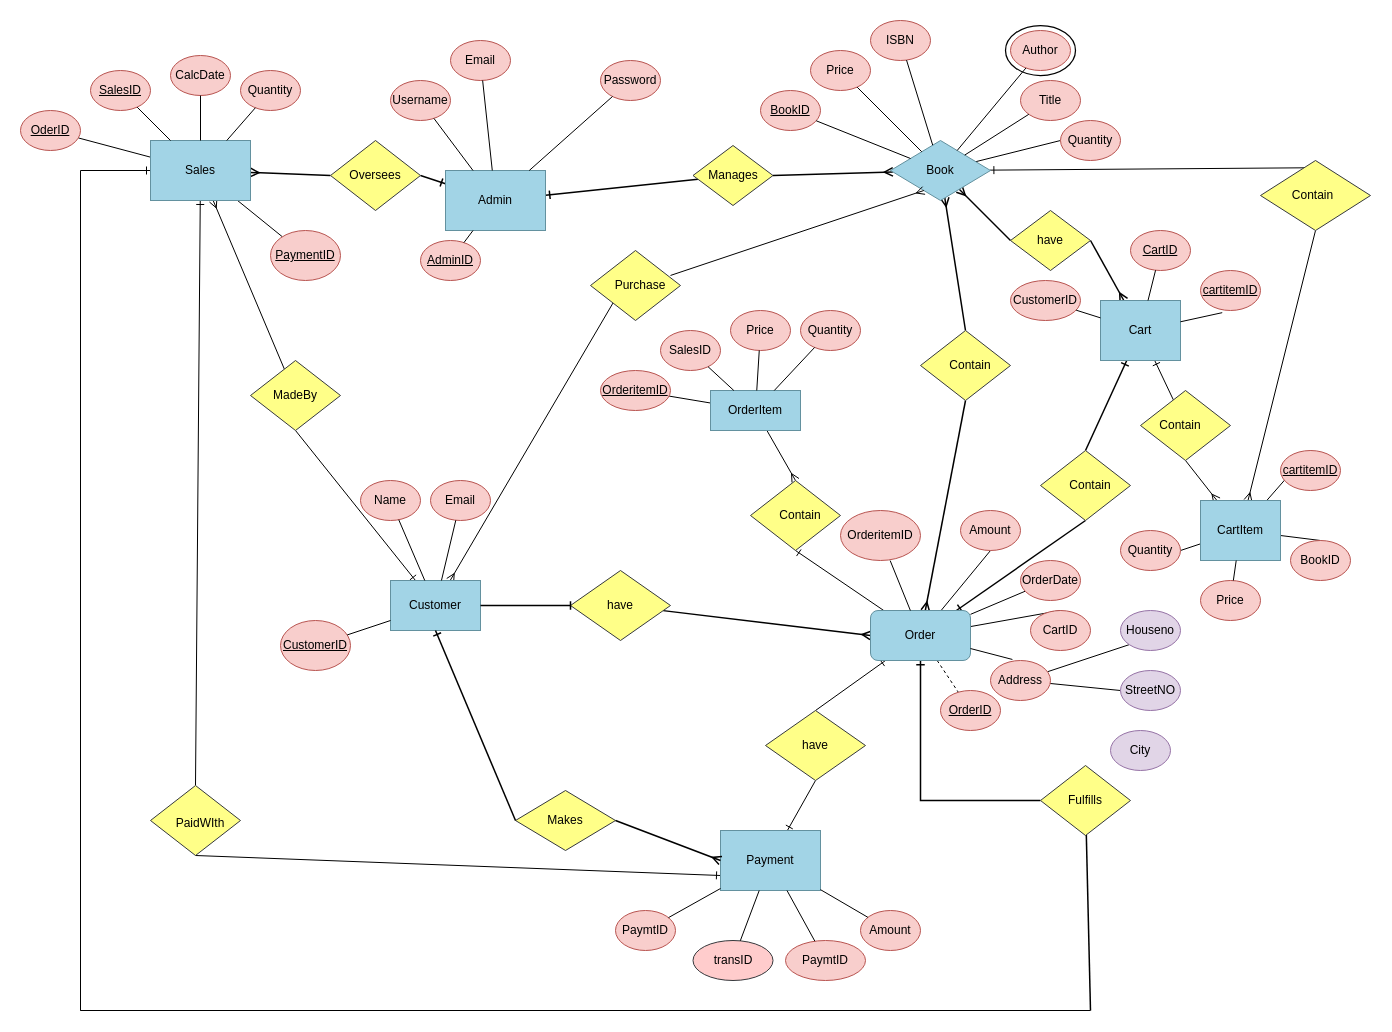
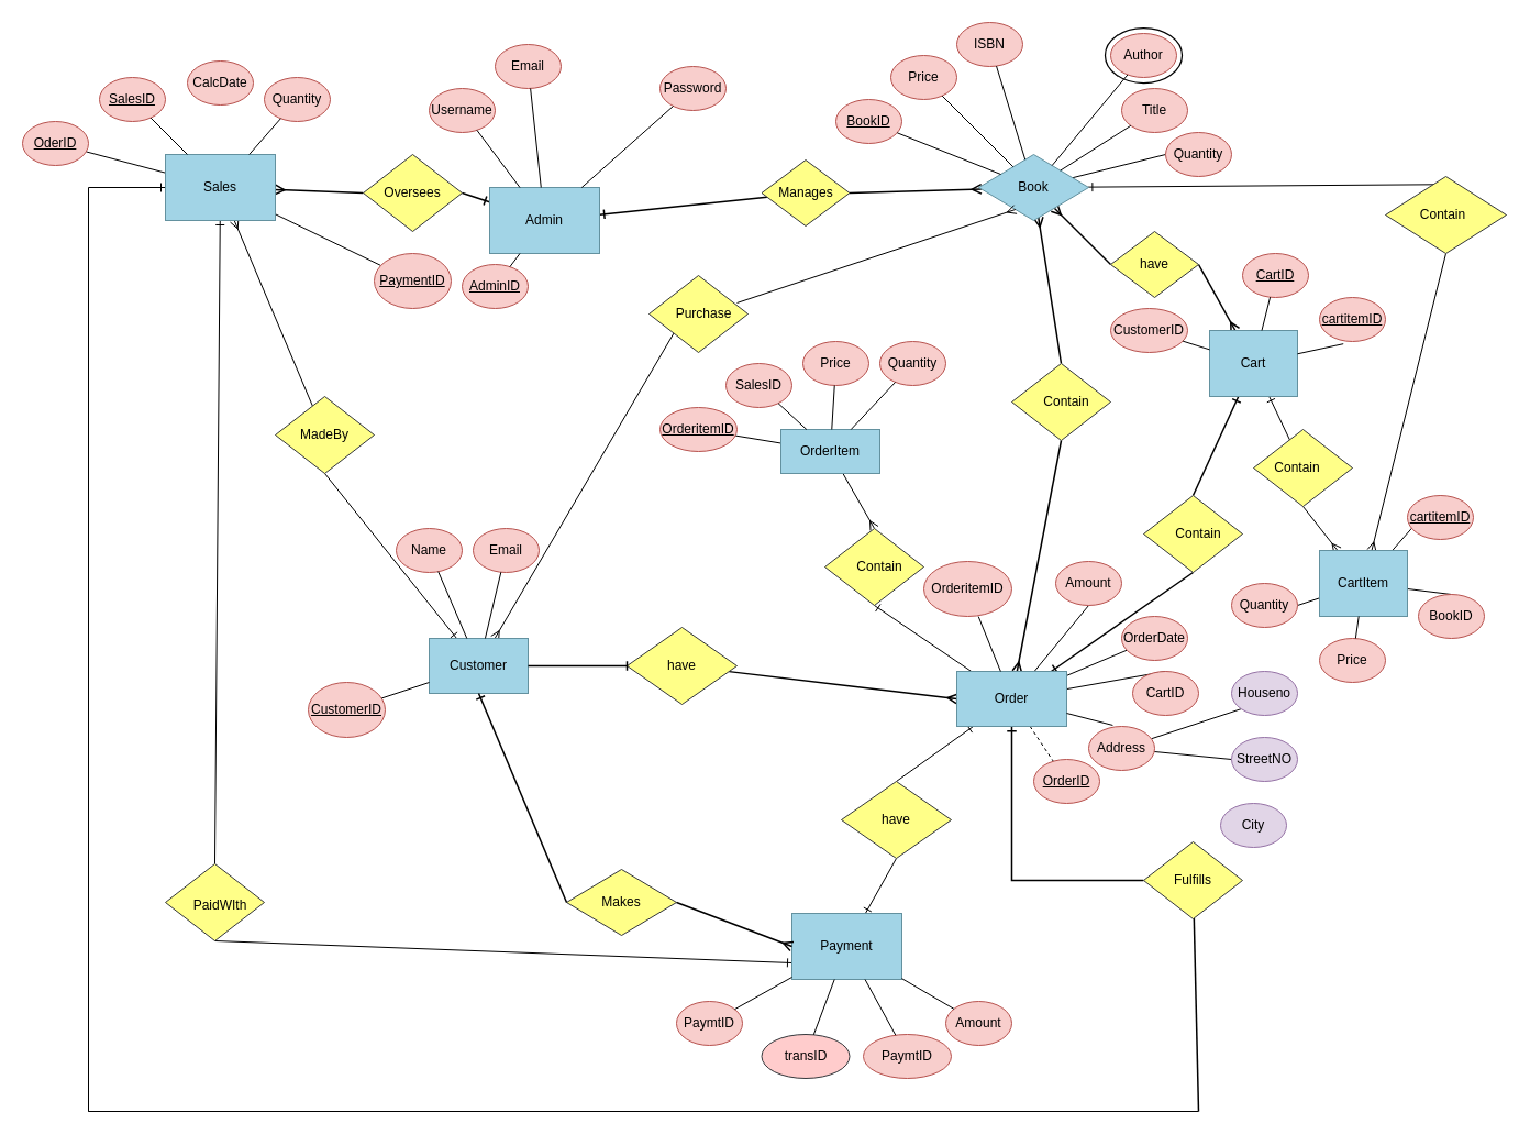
- <mxCell id="95" style="endArrow=none;endFill=0;" parent="1" source="89" target="94" edge="1"><mxGeometry relative="1" as="geometry" /></mxCell>
- <mxCell id="119" value="&lt;u&gt;PaymentID&lt;/u&gt;" style="ellipse;whiteSpace=wrap;html=1;fillColor=#f8cecc;strokeColor=#b85450;" parent="1" vertex="1"><mxGeometry x="270" y="230" width="70" height="50" as="geometry" /></mxCell>
+ <mxCell id="119" value="&lt;u&gt;PaymentID&lt;/u&gt;" style="ellipse;whiteSpace=wrap;html=1;fillColor=#f8cecc;strokeColor=#b85450;" parent="1" vertex="1"><mxGeometry x="340" y="230" width="70" height="50" as="geometry" /></mxCell>
- <mxCell id="76" value="Order" style="whiteSpace=wrap;html=1;fillColor=#a2d4e6;strokeColor=#63919f;rounded=1;" parent="1" vertex="1"><mxGeometry x="870" y="610" width="100" height="50" as="geometry" /></mxCell>
+ <mxCell id="76" value="Order" style="rounded=0;whiteSpace=wrap;html=1;fillColor=#a2d4e6;strokeColor=#63919f;" parent="1" vertex="1"><mxGeometry x="870" y="610" width="100" height="50" as="geometry" /></mxCell>
